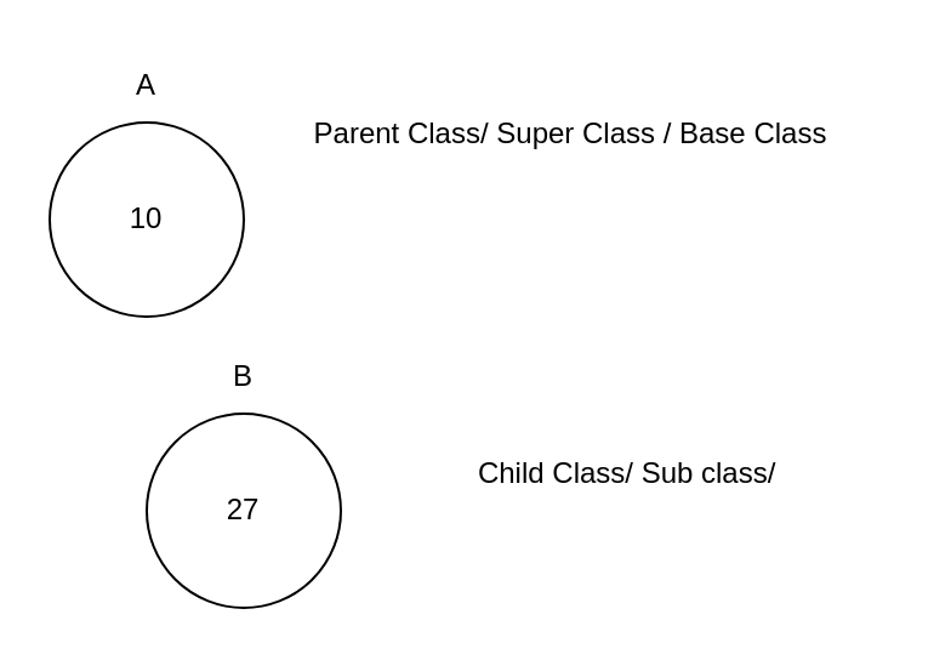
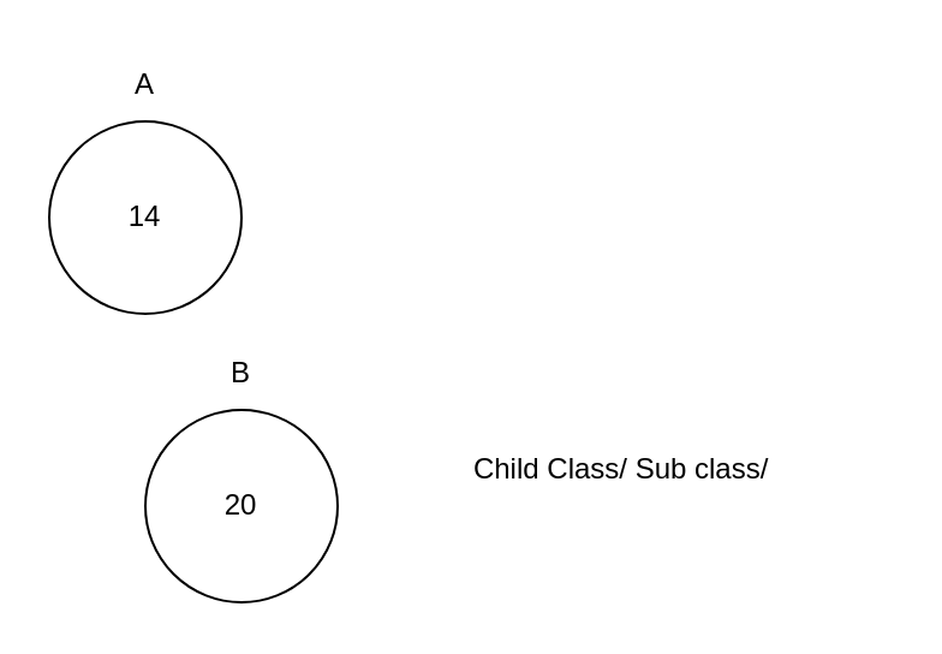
- <mxCell id="6" value="Parent Class/ Super Class / Base Class" style="text;html=1;strokeColor=none;fillColor=none;align=center;verticalAlign=middle;whiteSpace=wrap;rounded=0;" vertex="1" parent="1"><mxGeometry x="100" y="40" width="270" height="30" as="geometry" /></mxCell>
- <mxCell id="2" value="10" style="ellipse;whiteSpace=wrap;html=1;aspect=fixed;" vertex="1" parent="1"><mxGeometry x="20" y="50" width="80" height="80" as="geometry" /></mxCell>
+ <mxCell id="2" value="14" style="ellipse;whiteSpace=wrap;html=1;aspect=fixed;" vertex="1" parent="1"><mxGeometry x="20" y="50" width="80" height="80" as="geometry" /></mxCell>
- <mxCell id="3" value="27" style="ellipse;whiteSpace=wrap;html=1;aspect=fixed;" vertex="1" parent="1"><mxGeometry x="60" y="170" width="80" height="80" as="geometry" /></mxCell>
+ <mxCell id="3" value="20" style="ellipse;whiteSpace=wrap;html=1;aspect=fixed;" vertex="1" parent="1"><mxGeometry x="60" y="170" width="80" height="80" as="geometry" /></mxCell>
